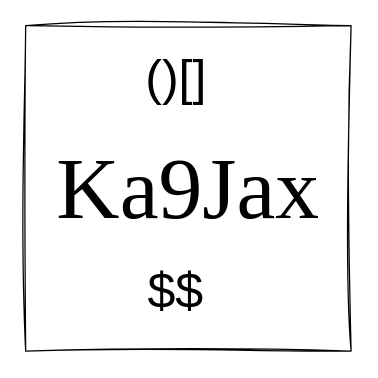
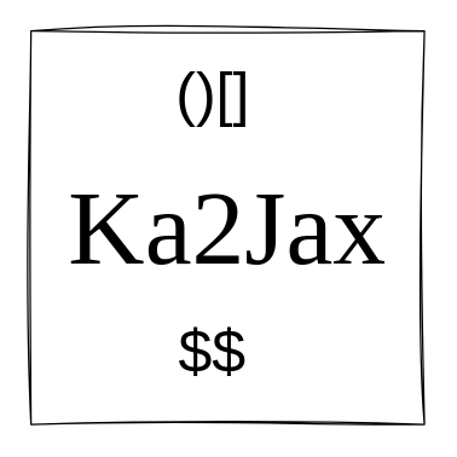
- <mxCell id="2" value="&lt;font style=&quot;font-size: 70px;&quot; face=&quot;LXGW Wenkai Screen&quot;&gt;Ka9Jax&lt;/font&gt;" style="whiteSpace=wrap;html=1;aspect=fixed;sketch=1;hachureGap=4;jiggle=2;curveFitting=1;fontFamily=Architects Daughter;fontSource=https%3A%2F%2Ffonts.googleapis.com%2Fcss%3Ffamily%3DArchitects%2BDaughter;fontSize=20;" vertex="1" parent="1"><mxGeometry x="20" y="20" width="260" height="260" as="geometry" /></mxCell>
+ <mxCell id="2" value="&lt;font style=&quot;font-size: 70px;&quot; face=&quot;LXGW Wenkai Screen&quot;&gt;Ka2Jax&lt;/font&gt;" style="whiteSpace=wrap;html=1;aspect=fixed;sketch=1;hachureGap=4;jiggle=2;curveFitting=1;fontFamily=Architects Daughter;fontSource=https%3A%2F%2Ffonts.googleapis.com%2Fcss%3Ffamily%3DArchitects%2BDaughter;fontSize=20;" vertex="1" parent="1"><mxGeometry x="20" y="20" width="260" height="260" as="geometry" /></mxCell>
